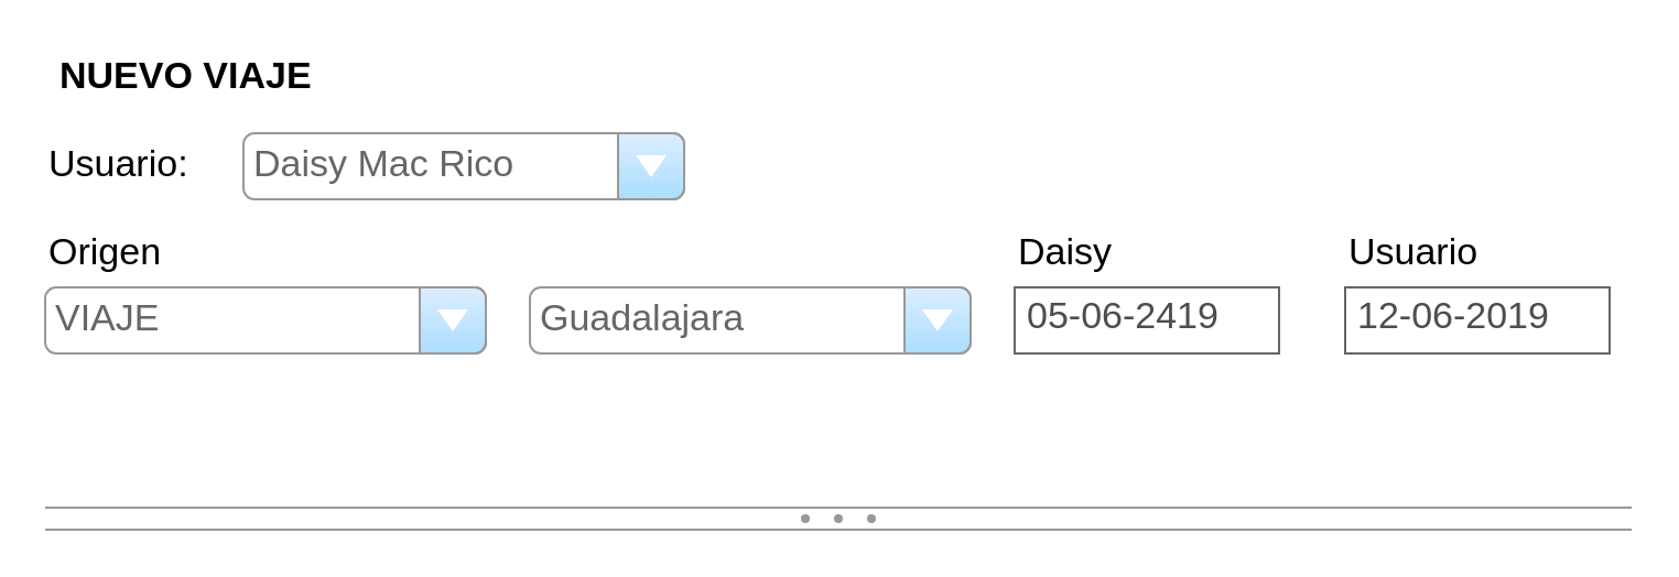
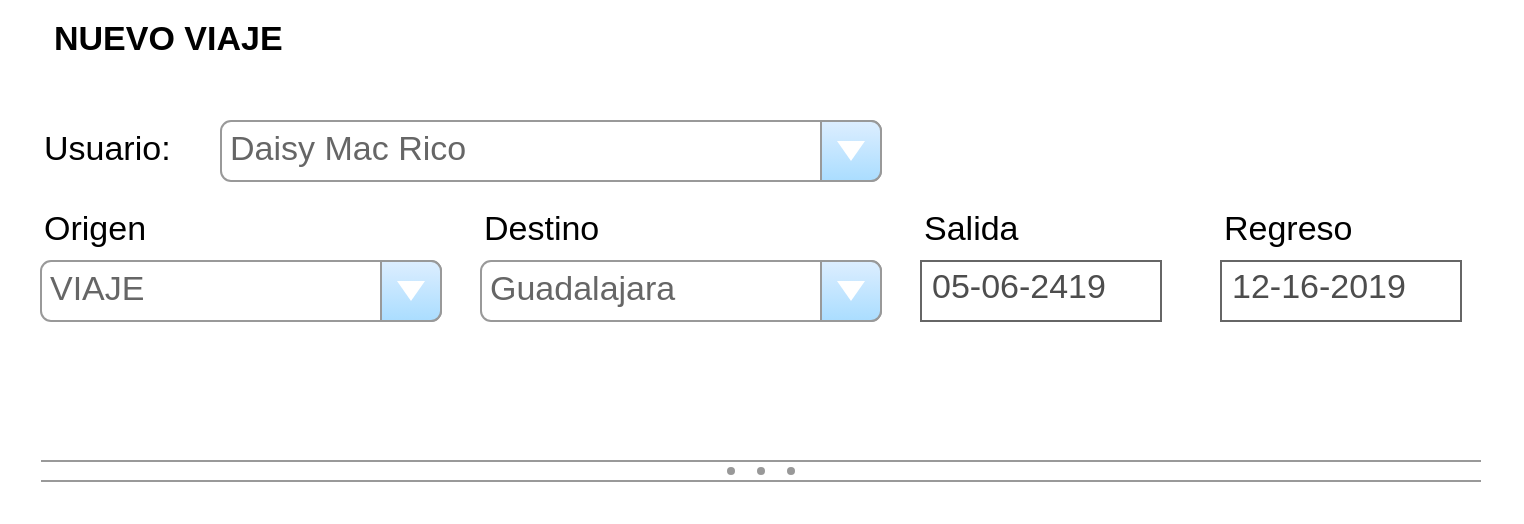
- <mxCell id="4" value="NUEVO VIAJE" style="shape=rectangle;strokeColor=none;fillColor=none;linkText=;fontSize=17;fontColor=#000000;fontStyle=1;html=1;align=left;" vertex="1" parent="1"><mxGeometry x="25" y="20" width="150" height="30" as="geometry" /></mxCell>
+ <mxCell id="4" value="NUEVO VIAJE" style="shape=rectangle;strokeColor=none;fillColor=none;linkText=;fontSize=17;fontColor=#000000;fontStyle=1;html=1;align=left;" vertex="1" parent="1"><mxGeometry x="25" y="5" width="150" height="30" as="geometry" /></mxCell>
- <mxCell id="2" value="Daisy Mac Rico" style="strokeWidth=1;shadow=0;dashed=0;align=center;html=1;shape=mxgraph.mockup.forms.comboBox;strokeColor=#999999;fillColor=#ddeeff;align=left;fillColor2=#aaddff;mainText=;fontColor=#666666;fontSize=17;spacingLeft=3;" vertex="1" parent="1"><mxGeometry x="110" y="60" width="200" height="30" as="geometry" /></mxCell>
+ <mxCell id="2" value="Daisy Mac Rico" style="strokeWidth=1;shadow=0;dashed=0;align=center;html=1;shape=mxgraph.mockup.forms.comboBox;strokeColor=#999999;fillColor=#ddeeff;align=left;fillColor2=#aaddff;mainText=;fontColor=#666666;fontSize=17;spacingLeft=3;" vertex="1" parent="1"><mxGeometry x="110" y="60" width="330" height="30" as="geometry" /></mxCell>
+ <mxCell id="11" value="&lt;span style=&quot;font-weight: normal&quot;&gt;Destino&lt;/span&gt;" style="shape=rectangle;strokeColor=none;fillColor=none;linkText=;fontSize=17;fontColor=#000000;fontStyle=1;html=1;align=left;" vertex="1" parent="1"><mxGeometry x="240" y="100" width="130" height="30" as="geometry" /></mxCell>
- <mxCell id="6" value="&lt;span style=&quot;font-weight: normal&quot;&gt;Daisy&lt;/span&gt;" style="shape=rectangle;strokeColor=none;fillColor=none;linkText=;fontSize=17;fontColor=#000000;fontStyle=1;html=1;align=left;" vertex="1" parent="1"><mxGeometry x="460" y="100" width="130" height="30" as="geometry" /></mxCell>
+ <mxCell id="6" value="&lt;span style=&quot;font-weight: normal&quot;&gt;Salida&lt;/span&gt;" style="shape=rectangle;strokeColor=none;fillColor=none;linkText=;fontSize=17;fontColor=#000000;fontStyle=1;html=1;align=left;" vertex="1" parent="1"><mxGeometry x="460" y="100" width="130" height="30" as="geometry" /></mxCell>
- <mxCell id="12" value="&lt;span style=&quot;font-weight: normal&quot;&gt;Usuario&lt;/span&gt;" style="shape=rectangle;strokeColor=none;fillColor=none;linkText=;fontSize=17;fontColor=#000000;fontStyle=1;html=1;align=left;" vertex="1" parent="1"><mxGeometry x="610" y="100" width="130" height="30" as="geometry" /></mxCell>
+ <mxCell id="12" value="&lt;span style=&quot;font-weight: normal&quot;&gt;Regreso&lt;/span&gt;" style="shape=rectangle;strokeColor=none;fillColor=none;linkText=;fontSize=17;fontColor=#000000;fontStyle=1;html=1;align=left;" vertex="1" parent="1"><mxGeometry x="610" y="100" width="130" height="30" as="geometry" /></mxCell>
- <mxCell id="13" value="12-06-2019" style="strokeWidth=1;shadow=0;dashed=0;align=center;html=1;shape=mxgraph.mockup.text.textBox;fillColor=#ffffff;fontColor=#4D4D4D;align=left;fontSize=17;spacingLeft=4;spacingTop=-3;strokeColor=#666666;mainText=" vertex="1" parent="1"><mxGeometry x="610" y="130" width="120" height="30" as="geometry" /></mxCell>
+ <mxCell id="13" value="12-16-2019" style="strokeWidth=1;shadow=0;dashed=0;align=center;html=1;shape=mxgraph.mockup.text.textBox;fillColor=#ffffff;fontColor=#4D4D4D;align=left;fontSize=17;spacingLeft=4;spacingTop=-3;strokeColor=#666666;mainText=" vertex="1" parent="1"><mxGeometry x="610" y="130" width="120" height="30" as="geometry" /></mxCell>
